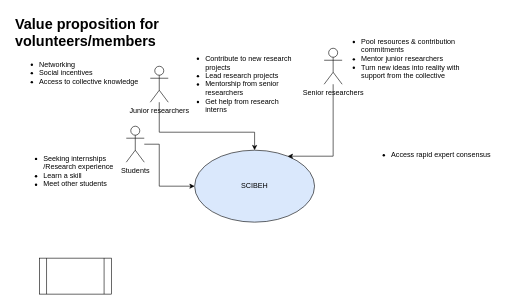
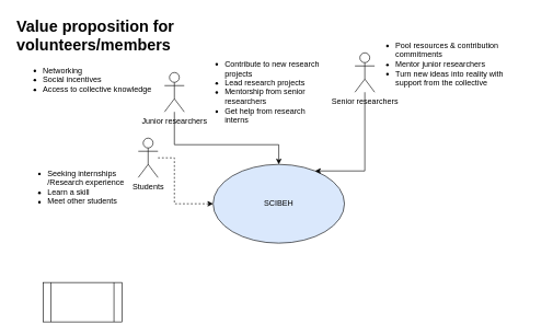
- <mxCell id="13" value="&lt;ul&gt;&lt;li&gt;Access rapid expert consensus&lt;/li&gt;&lt;/ul&gt;" style="text;html=1;strokeColor=none;fillColor=none;align=left;verticalAlign=middle;whiteSpace=wrap;rounded=0;" vertex="1" parent="1"><mxGeometry x="610" y="220" width="210" height="75" as="geometry" /></mxCell>
- <mxCell id="3" style="edgeStyle=orthogonalEdgeStyle;rounded=0;orthogonalLoop=1;jettySize=auto;html=1;entryX=0;entryY=0.5;entryDx=0;entryDy=0;" edge="1" parent="1" source="4" target="2"><mxGeometry relative="1" as="geometry"><Array as="points"><mxPoint x="265" y="310" /></Array></mxGeometry></mxCell>
+ <mxCell id="3" style="edgeStyle=orthogonalEdgeStyle;rounded=0;orthogonalLoop=1;jettySize=auto;html=1;entryX=0;entryY=0.5;entryDx=0;entryDy=0;dashed=1;" edge="1" parent="1" source="4" target="2"><mxGeometry relative="1" as="geometry"><Array as="points"><mxPoint x="265" y="310" /></Array></mxGeometry></mxCell>
